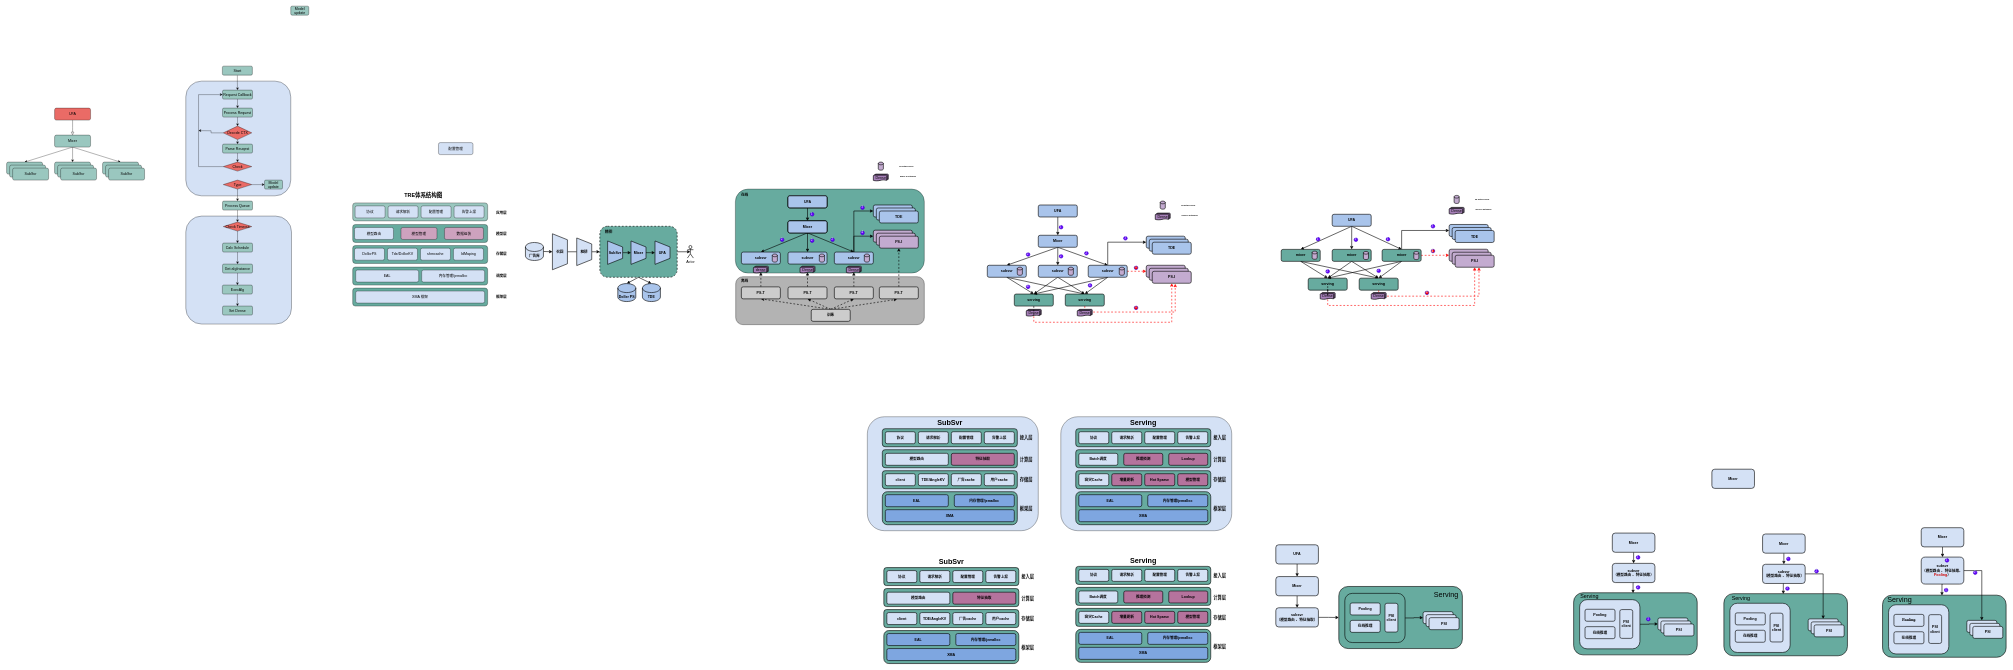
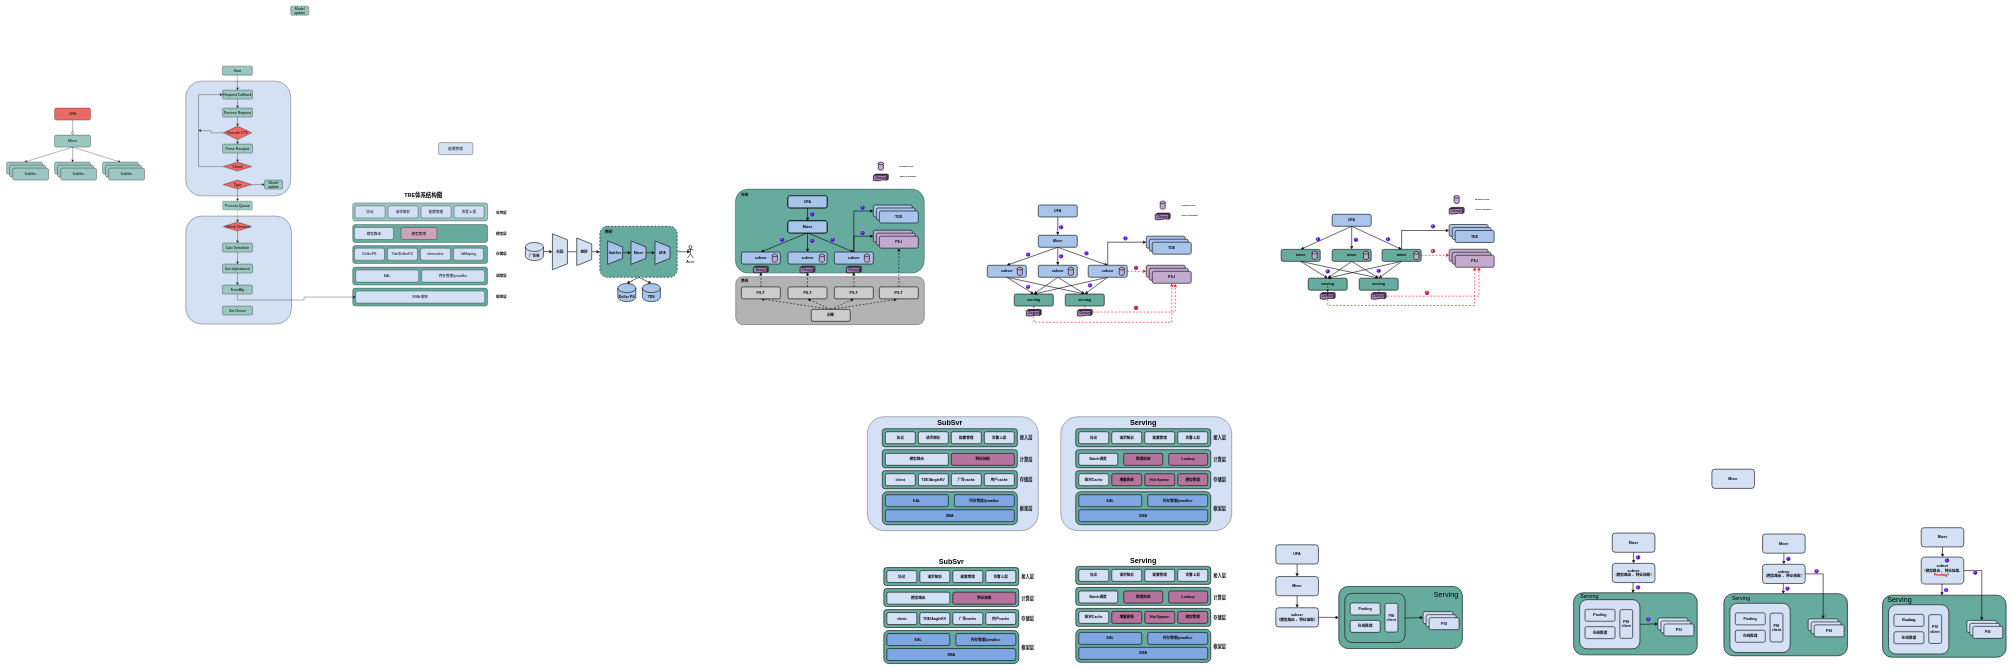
- <mxCell id="52" value="Process Queue" style="rounded=1;whiteSpace=wrap;html=1;fontSize=12;glass=0;strokeWidth=1;shadow=0;fillColor=#9AC7BF;" vertex="1" parent="1"><mxGeometry x="740" y="670" width="100" height="30" as="geometry" /></mxCell>
+ <mxCell id="52" value="Process Queue" style="rounded=1;whiteSpace=wrap;html=1;fontSize=12;glass=0;strokeWidth=1;shadow=0;fillColor=#9AC7BF;dashed=1;" vertex="1" parent="1"><mxGeometry x="740" y="670" width="100" height="30" as="geometry" /></mxCell>
- <mxCell id="51" style="edgeStyle=orthogonalEdgeStyle;rounded=0;orthogonalLoop=1;jettySize=auto;html=1;exitX=0.5;exitY=1;exitDx=0;exitDy=0;entryX=0.5;entryY=0;entryDx=0;entryDy=0;fillColor=#9AC7BF;" edge="1" parent="1" source="52" target="56"><mxGeometry relative="1" as="geometry" /></mxCell>
+ <mxCell id="51" style="edgeStyle=orthogonalEdgeStyle;rounded=0;orthogonalLoop=1;jettySize=auto;html=1;exitX=0.5;exitY=1;exitDx=0;exitDy=0;entryX=0.5;entryY=0;entryDx=0;entryDy=0;fillColor=#9AC7BF;dashed=1;" edge="1" parent="1" source="52" target="56"><mxGeometry relative="1" as="geometry" /></mxCell>
- <mxCell id="75" value="数据组装" style="rounded=1;whiteSpace=wrap;html=1;fillColor=#CDA2BE;" vertex="1" parent="1"><mxGeometry x="1480" y="758" width="130" height="40" as="geometry" /></mxCell>
- <mxCell id="62" style="edgeStyle=orthogonalEdgeStyle;rounded=0;orthogonalLoop=1;jettySize=auto;html=1;exitX=0.5;exitY=1;exitDx=0;exitDy=0;entryX=0.5;entryY=0;entryDx=0;entryDy=0;fillColor=#9AC7BF;" edge="1" parent="1" source="63" target="64"><mxGeometry relative="1" as="geometry" /></mxCell>
+ <mxCell id="62" style="edgeStyle=orthogonalEdgeStyle;rounded=0;orthogonalLoop=1;jettySize=auto;html=1;exitX=0.5;exitY=1;exitDx=0;exitDy=0;fillColor=#9AC7BF;" edge="1" parent="1" source="63" target="67"><mxGeometry relative="1" as="geometry" /></mxCell>
